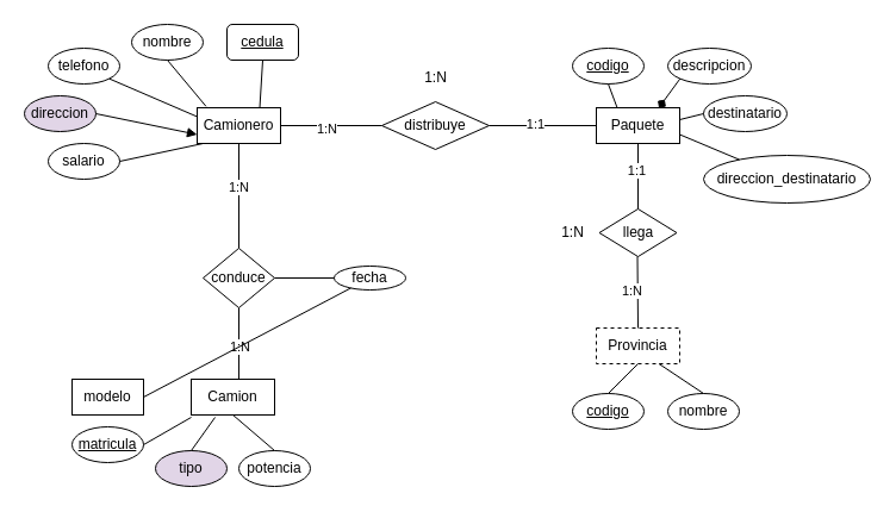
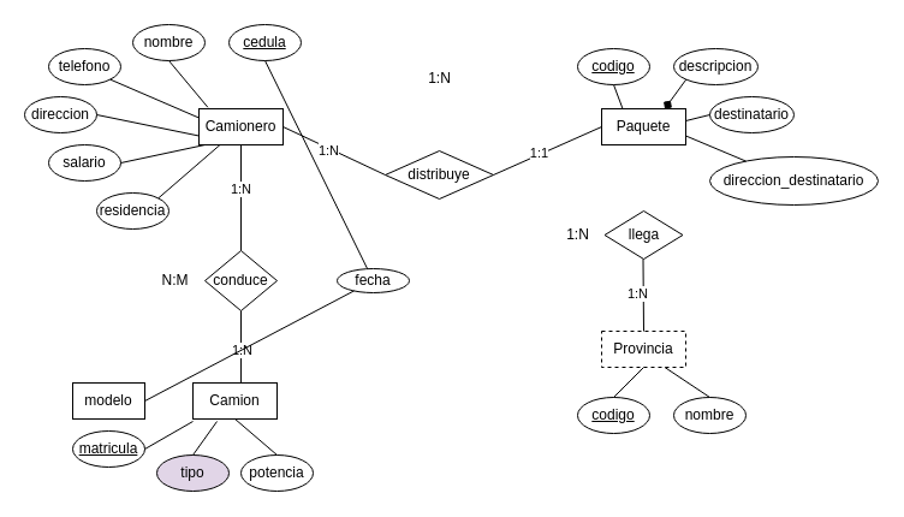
- <mxCell id="6" value="&lt;u&gt;cedula&lt;/u&gt;" style="whiteSpace=wrap;html=1;rounded=1;" vertex="1" parent="1"><mxGeometry x="190" y="20" width="60" height="30" as="geometry" /></mxCell>
+ <mxCell id="6" value="&lt;u&gt;cedula&lt;/u&gt;" style="ellipse;whiteSpace=wrap;html=1;" vertex="1" parent="1"><mxGeometry x="190" y="20" width="60" height="30" as="geometry" /></mxCell>
- <mxCell id="46" value="" style="endArrow=none;html=1;rounded=0;exitX=0.5;exitY=1;exitDx=0;exitDy=0;entryX=0.75;entryY=0;entryDx=0;entryDy=0;" edge="1" parent="1" source="6" target="2"><mxGeometry width="50" height="50" relative="1" as="geometry"><mxPoint x="160" y="373" as="sourcePoint" /><mxPoint x="140" y="230" as="targetPoint" /></mxGeometry></mxCell>
+ <mxCell id="46" value="" style="endArrow=none;html=1;rounded=0;exitX=0.5;exitY=1;exitDx=0;exitDy=0;" edge="1" parent="1" source="6" target="39"><mxGeometry width="50" height="50" relative="1" as="geometry"><mxPoint x="160" y="373" as="sourcePoint" /><mxPoint x="140" y="230" as="targetPoint" /></mxGeometry></mxCell>
- <mxCell id="9" value="direccion" style="ellipse;whiteSpace=wrap;html=1;fillColor=#e1d5e7;" vertex="1" parent="1"><mxGeometry x="20" y="80" width="60" height="30" as="geometry" /></mxCell>
+ <mxCell id="9" value="direccion" style="ellipse;whiteSpace=wrap;html=1;" vertex="1" parent="1"><mxGeometry x="20" y="80" width="60" height="30" as="geometry" /></mxCell>
- <mxCell id="32" value="distribuye" style="rhombus;whiteSpace=wrap;html=1;" vertex="1" parent="1"><mxGeometry x="320" y="85" width="90" height="40" as="geometry" /></mxCell>
+ <mxCell id="32" value="distribuye" style="rhombus;whiteSpace=wrap;html=1;" vertex="1" parent="1"><mxGeometry x="320" y="125" width="90" height="40" as="geometry" /></mxCell>
- <mxCell id="48" value="" style="endArrow=block;html=1;rounded=0;exitX=1;exitY=0.5;exitDx=0;exitDy=0;entryX=0;entryY=0.75;entryDx=0;entryDy=0;" edge="1" parent="1" source="9" target="2"><mxGeometry width="50" height="50" relative="1" as="geometry"><mxPoint x="160" y="70" as="sourcePoint" /><mxPoint x="160" y="109" as="targetPoint" /></mxGeometry></mxCell>
+ <mxCell id="48" value="" style="endArrow=none;html=1;rounded=0;exitX=1;exitY=0.5;exitDx=0;exitDy=0;entryX=0;entryY=0.75;entryDx=0;entryDy=0;" edge="1" parent="1" source="9" target="2"><mxGeometry width="50" height="50" relative="1" as="geometry"><mxPoint x="160" y="70" as="sourcePoint" /><mxPoint x="160" y="109" as="targetPoint" /></mxGeometry></mxCell>
+ <mxCell id="50" value="" style="endArrow=none;html=1;rounded=0;exitX=1;exitY=0;exitDx=0;exitDy=0;entryX=0.25;entryY=1;entryDx=0;entryDy=0;" edge="1" parent="1" source="18" target="2"><mxGeometry width="50" height="50" relative="1" as="geometry"><mxPoint x="180" y="90" as="sourcePoint" /><mxPoint x="212" y="129" as="targetPoint" /></mxGeometry></mxCell>
- <mxCell id="28" value="" style="endArrow=none;html=1;rounded=0;exitX=0.5;exitY=1;exitDx=0;exitDy=0;startArrow=none;startFill=0;entryX=0.5;entryY=0;entryDx=0;entryDy=0;" edge="1" parent="1" source="3" target="27"><mxGeometry width="50" height="50" relative="1" as="geometry"><mxPoint x="350" y="190" as="sourcePoint" /><mxPoint x="500" y="160" as="targetPoint" /></mxGeometry></mxCell>
- <mxCell id="29" value="1:1" style="edgeLabel;html=1;align=center;verticalAlign=middle;resizable=0;points=[];" connectable="0" vertex="1" parent="28"><mxGeometry x="-0.193" y="-2" relative="1" as="geometry"><mxPoint as="offset" /></mxGeometry></mxCell>
+ <mxCell id="18" value="residencia" style="ellipse;whiteSpace=wrap;html=1;" vertex="1" parent="1"><mxGeometry x="80" y="160" width="60" height="30" as="geometry" /></mxCell>
+ <mxCell id="57" value="N:M" style="text;html=1;align=center;verticalAlign=middle;resizable=0;points=[];autosize=1;strokeColor=none;fillColor=none;" vertex="1" parent="1"><mxGeometry x="120" y="218" width="50" height="30" as="geometry" /></mxCell>
- <mxCell id="40" value="" style="endArrow=none;html=1;rounded=0;entryX=0;entryY=0.5;entryDx=0;entryDy=0;exitX=1;exitY=0.5;exitDx=0;exitDy=0;" edge="1" parent="1" source="22" target="39"><mxGeometry width="50" height="50" relative="1" as="geometry"><mxPoint x="230" y="238" as="sourcePoint" /><mxPoint x="400" y="278" as="targetPoint" /></mxGeometry></mxCell>
